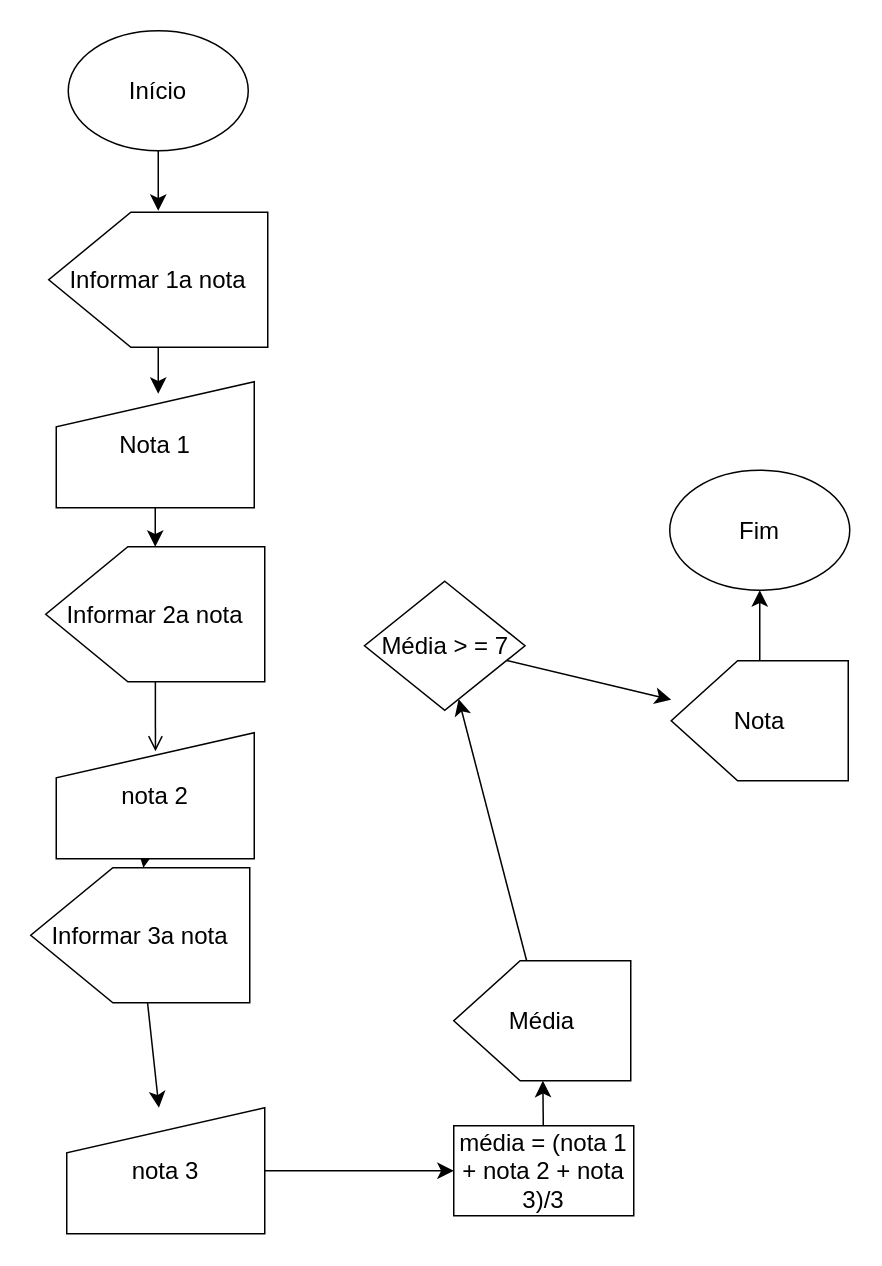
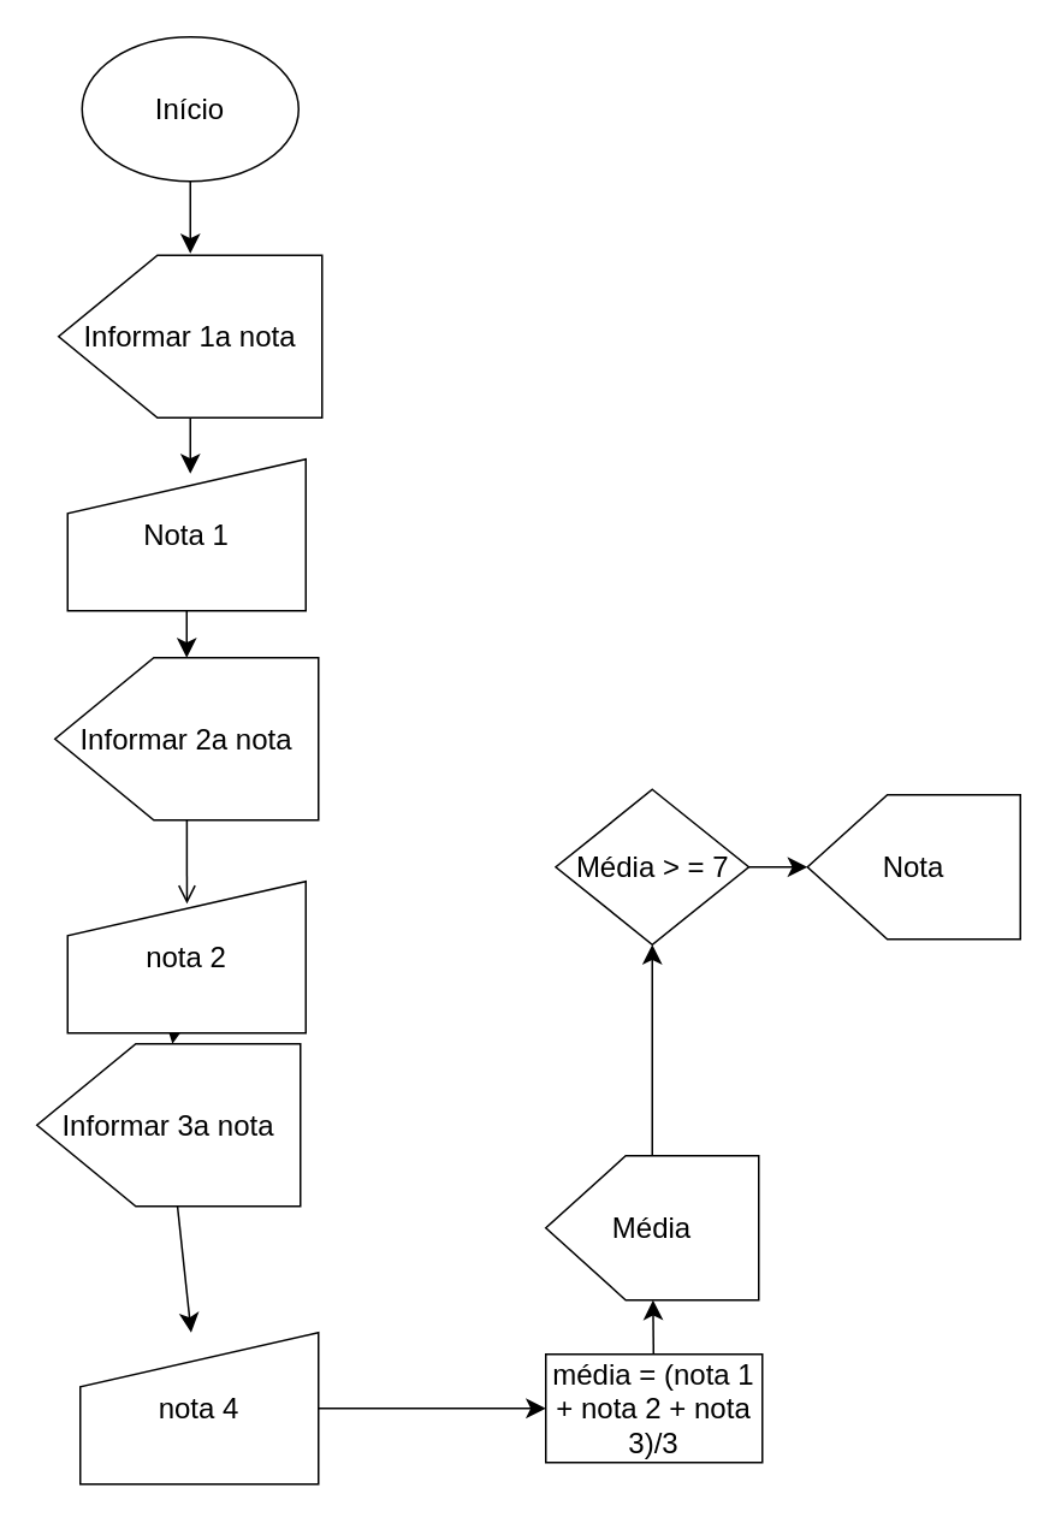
- <mxCell id="24" value="&lt;font style=&quot;vertical-align: inherit;&quot;&gt;&lt;font style=&quot;vertical-align: inherit;&quot;&gt;Fim&lt;/font&gt;&lt;/font&gt;" style="ellipse;whiteSpace=wrap;html=1;fontSize=16;" vertex="1" parent="1"><mxGeometry x="446" y="313" width="120" height="80" as="geometry" /></mxCell>
- <mxCell id="22" value="" style="edgeStyle=none;curved=1;rounded=0;orthogonalLoop=1;jettySize=auto;html=1;fontSize=12;startSize=8;endSize=8;" edge="1" parent="1" source="23" target="24"><mxGeometry relative="1" as="geometry" /></mxCell>
- <mxCell id="21" value="&lt;font style=&quot;vertical-align: inherit;&quot;&gt;&lt;font style=&quot;vertical-align: inherit;&quot;&gt;Média &amp;gt; = 7&lt;/font&gt;&lt;/font&gt;" style="rhombus;whiteSpace=wrap;html=1;fontSize=16;" vertex="1" parent="1"><mxGeometry x="242.5" y="387" width="107" height="86" as="geometry" /></mxCell>
+ <mxCell id="21" value="&lt;font style=&quot;vertical-align: inherit;&quot;&gt;&lt;font style=&quot;vertical-align: inherit;&quot;&gt;Média &amp;gt; = 7&lt;/font&gt;&lt;/font&gt;" style="rhombus;whiteSpace=wrap;html=1;fontSize=16;" vertex="1" parent="1"><mxGeometry x="307.5" y="437" width="107" height="86" as="geometry" /></mxCell>
- <mxCell id="15" value="&lt;font style=&quot;vertical-align: inherit;&quot;&gt;&lt;font style=&quot;vertical-align: inherit;&quot;&gt;&lt;font style=&quot;vertical-align: inherit;&quot;&gt;&lt;font style=&quot;vertical-align: inherit;&quot;&gt;&lt;font style=&quot;vertical-align: inherit;&quot;&gt;&lt;font style=&quot;vertical-align: inherit;&quot;&gt;nota 3&lt;/font&gt;&lt;/font&gt;&lt;/font&gt;&lt;/font&gt;&lt;/font&gt;&lt;/font&gt;" style="shape=manualInput;whiteSpace=wrap;html=1;fontSize=16;direction=east;" vertex="1" parent="1"><mxGeometry x="44" y="738" width="132" height="84" as="geometry" /></mxCell>
+ <mxCell id="15" value="&lt;font style=&quot;vertical-align: inherit;&quot;&gt;&lt;font style=&quot;vertical-align: inherit;&quot;&gt;&lt;font style=&quot;vertical-align: inherit;&quot;&gt;&lt;font style=&quot;vertical-align: inherit;&quot;&gt;&lt;font style=&quot;vertical-align: inherit;&quot;&gt;&lt;font style=&quot;vertical-align: inherit;&quot;&gt;nota 4&lt;/font&gt;&lt;/font&gt;&lt;/font&gt;&lt;/font&gt;&lt;/font&gt;&lt;/font&gt;" style="shape=manualInput;whiteSpace=wrap;html=1;fontSize=16;direction=east;" vertex="1" parent="1"><mxGeometry x="44" y="738" width="132" height="84" as="geometry" /></mxCell>
